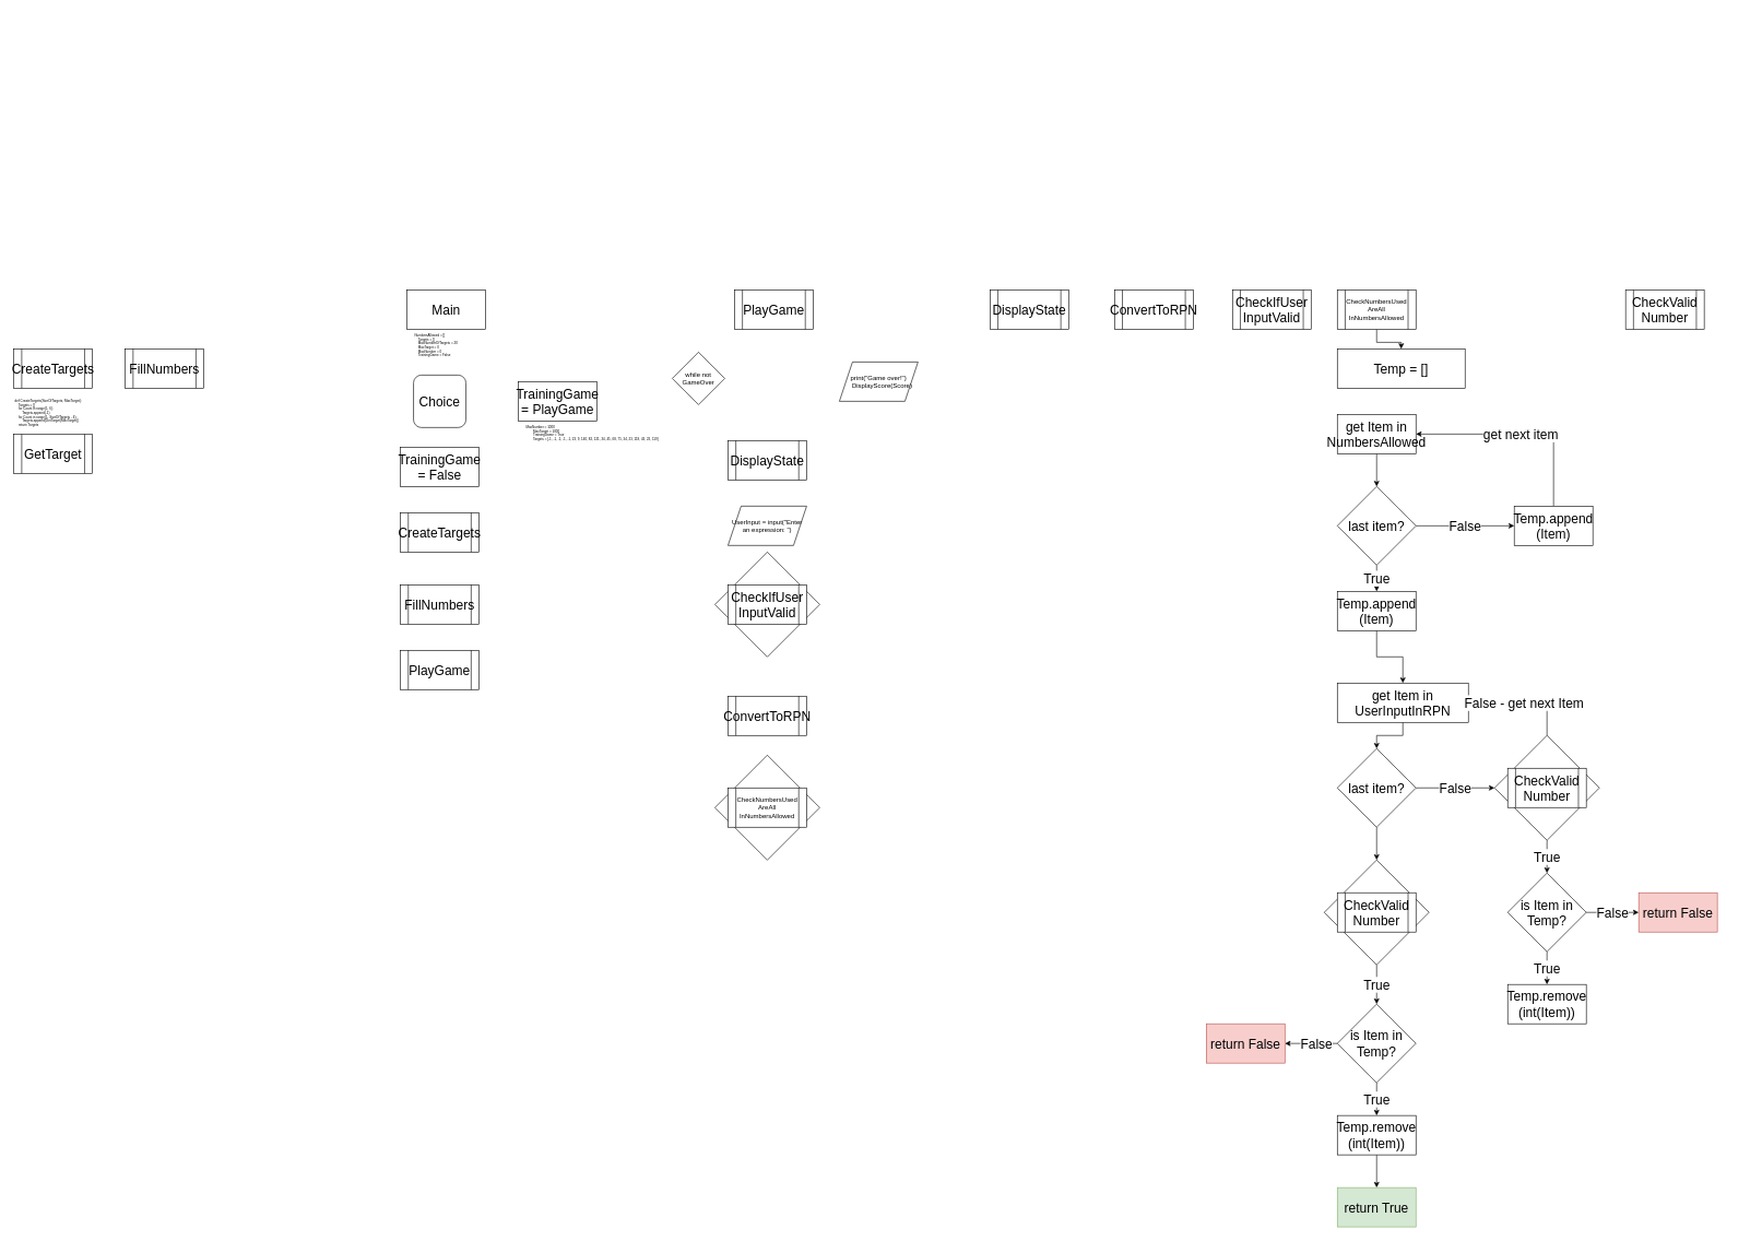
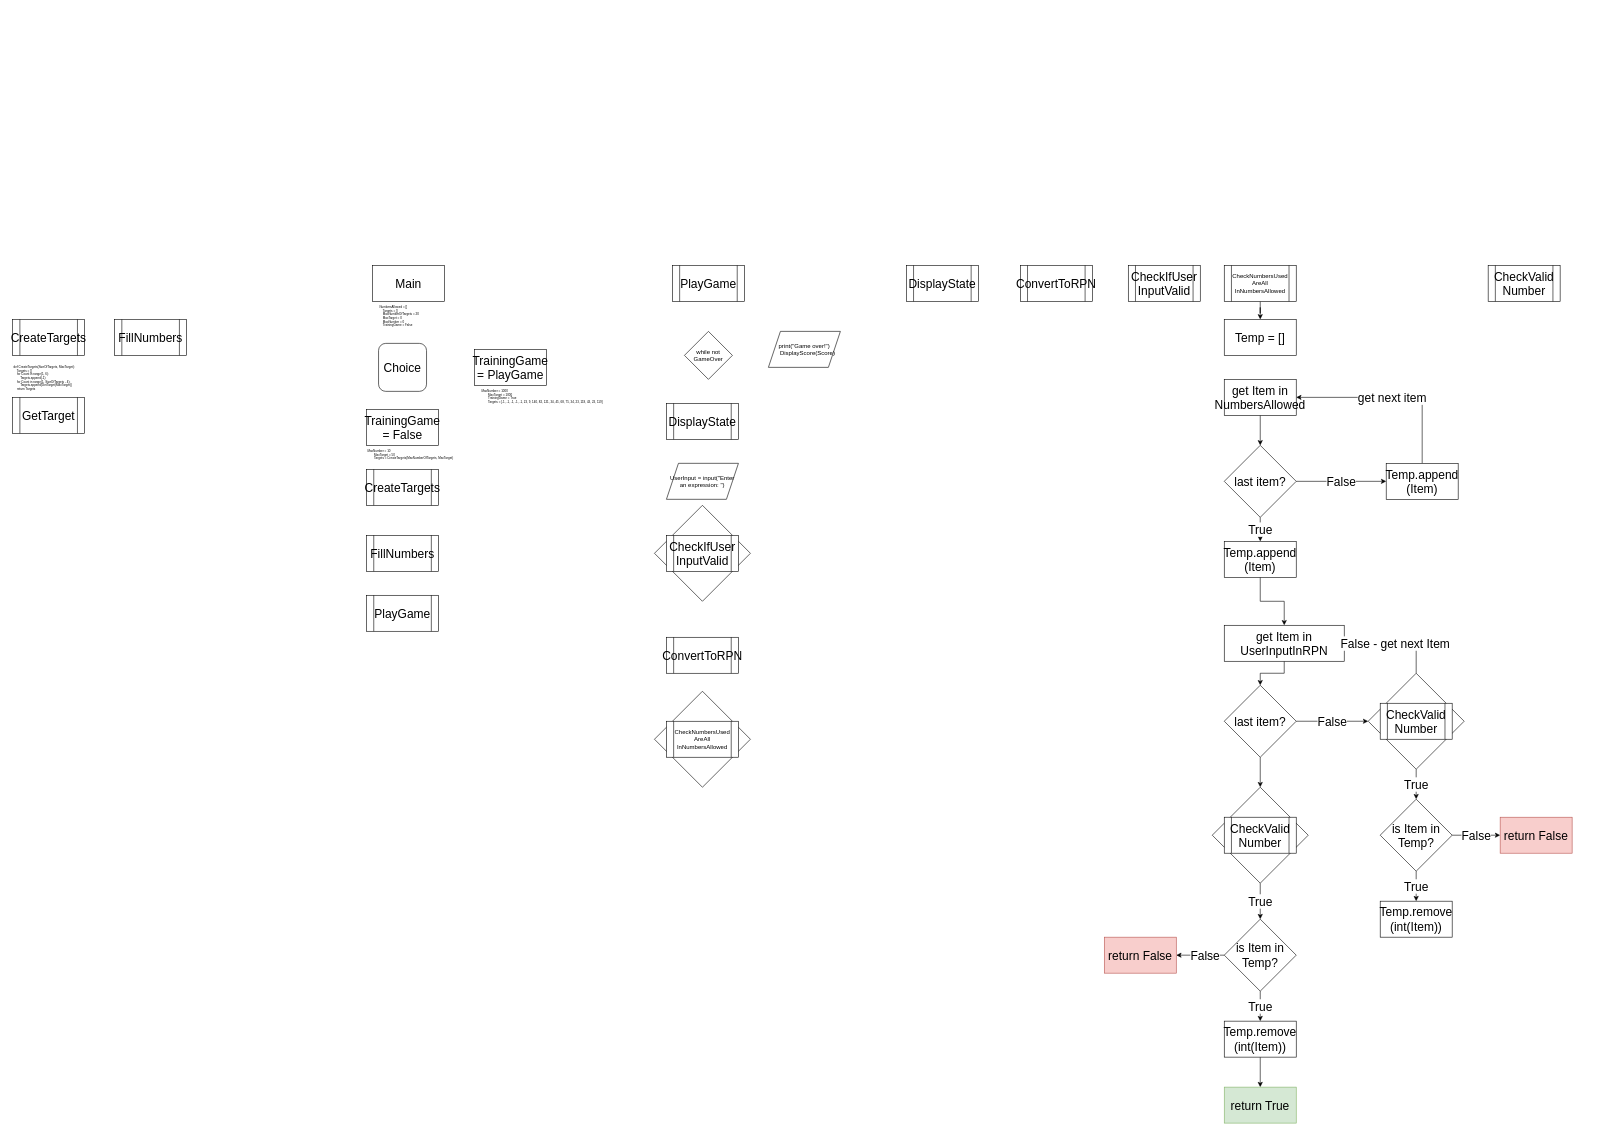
- <mxCell id="31" value="Temp = []" style="rounded=0;whiteSpace=wrap;html=1;strokeColor=default;align=center;verticalAlign=middle;fontFamily=Helvetica;fontSize=20;fontColor=default;fillColor=default;" vertex="1" parent="1"><mxGeometry x="2040" y="532" width="195" height="60" as="geometry" /></mxCell>
+ <mxCell id="31" value="Temp = []" style="rounded=0;whiteSpace=wrap;html=1;strokeColor=default;align=center;verticalAlign=middle;fontFamily=Helvetica;fontSize=20;fontColor=default;fillColor=default;" vertex="1" parent="1"><mxGeometry x="2040" y="532" width="120" height="60" as="geometry" /></mxCell>
- <mxCell id="18" value="while not GameOver" style="rhombus;whiteSpace=wrap;html=1;rounded=0;strokeColor=default;align=center;verticalAlign=middle;fontFamily=Helvetica;fontSize=10;fontColor=default;fillColor=default;" vertex="1" parent="1"><mxGeometry x="1025" y="537" width="80" height="80" as="geometry" /></mxCell>
+ <mxCell id="18" value="while not GameOver" style="rhombus;whiteSpace=wrap;html=1;rounded=0;strokeColor=default;align=center;verticalAlign=middle;fontFamily=Helvetica;fontSize=10;fontColor=default;fillColor=default;" vertex="1" parent="1"><mxGeometry x="1140" y="552" width="80" height="80" as="geometry" /></mxCell>
+ <mxCell id="10" value="MaxNumber = 10&#10;        MaxTarget = 50&#10;        Targets = CreateTargets(MaxNumberOfTargets, MaxTarget)" style="text;whiteSpace=wrap;fontFamily=Helvetica;fontSize=5;fontColor=default;" vertex="1" parent="1"><mxGeometry x="610" y="742" width="170" height="40" as="geometry" /></mxCell>
